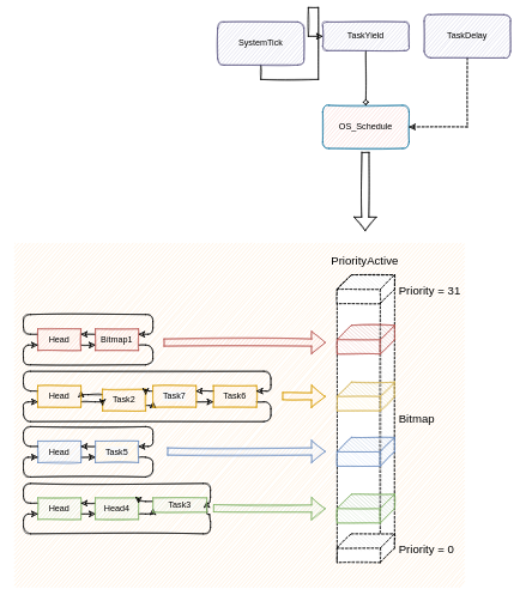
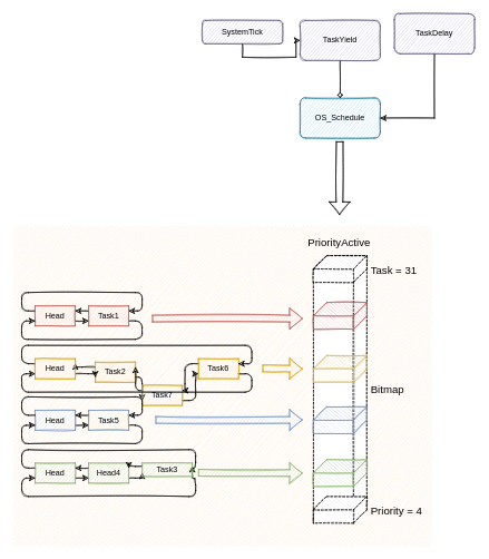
- <mxCell id="55" value="TaskYield" style="rounded=1;whiteSpace=wrap;html=1;sketch=1;fillStyle=auto;fillColor=#d0cee2;strokeColor=#56517e;" vertex="1" parent="1"><mxGeometry x="448" y="30" width="120" height="40" as="geometry" /></mxCell>
+ <mxCell id="55" value="TaskYield" style="rounded=1;whiteSpace=wrap;html=1;sketch=1;fillStyle=auto;fillColor=#d0cee2;strokeColor=#56517e;" vertex="1" parent="1"><mxGeometry x="448" y="30" width="120" height="60" as="geometry" /></mxCell>
- <mxCell id="53" value="SystemTick" style="rounded=1;whiteSpace=wrap;html=1;sketch=1;fillStyle=auto;fillColor=#d0cee2;strokeColor=#56517e;" vertex="1" parent="1"><mxGeometry x="302" y="30" width="120" height="60" as="geometry" /></mxCell>
+ <mxCell id="53" value="SystemTick" style="rounded=1;whiteSpace=wrap;html=1;sketch=1;fillStyle=auto;fillColor=#d0cee2;strokeColor=#56517e;" vertex="1" parent="1"><mxGeometry x="302" y="30" width="120" height="35" as="geometry" /></mxCell>
- <mxCell id="56" style="edgeStyle=orthogonalEdgeStyle;rounded=0;sketch=1;orthogonalLoop=1;jettySize=auto;html=1;exitX=0.5;exitY=1;exitDx=0;exitDy=0;entryX=1;entryY=0.5;entryDx=0;entryDy=0;dashed=1;" edge="1" parent="1" source="57" target="51"><mxGeometry relative="1" as="geometry" /></mxCell>
+ <mxCell id="56" style="edgeStyle=orthogonalEdgeStyle;rounded=0;sketch=1;orthogonalLoop=1;jettySize=auto;html=1;exitX=0.5;exitY=1;exitDx=0;exitDy=0;entryX=1;entryY=0.5;entryDx=0;entryDy=0;" edge="1" parent="1" source="57" target="51"><mxGeometry relative="1" as="geometry" /></mxCell>
- <mxCell id="51" value="OS_Schedule" style="rounded=1;whiteSpace=wrap;html=1;sketch=1;fillStyle=auto;fillColor=#f8cecc;strokeColor=#10739e;" vertex="1" parent="1"><mxGeometry x="448" y="146" width="120" height="60" as="geometry" /></mxCell>
+ <mxCell id="51" value="OS_Schedule" style="rounded=1;whiteSpace=wrap;html=1;sketch=1;fillStyle=auto;fillColor=#b1ddf0;strokeColor=#10739e;" vertex="1" parent="1"><mxGeometry x="448" y="146" width="120" height="60" as="geometry" /></mxCell>
- <mxCell id="49" value="Priority = 31" style="text;whiteSpace=wrap;html=1;fontSize=16;align=left;sketch=1;" parent="1" vertex="1"><mxGeometry x="552" y="387" width="120" height="30" as="geometry" /></mxCell>
+ <mxCell id="49" value="Task = 31" style="text;whiteSpace=wrap;html=1;fontSize=16;align=left;sketch=1;" parent="1" vertex="1"><mxGeometry x="552" y="387" width="120" height="30" as="geometry" /></mxCell>
- <mxCell id="8" value="Bitmap1" style="whiteSpace=wrap;html=1;fillColor=#f8cecc;strokeColor=#b85450;sketch=1;" parent="1" vertex="1"><mxGeometry x="132" y="457" width="60" height="30" as="geometry" /></mxCell>
+ <mxCell id="8" value="Task1" style="whiteSpace=wrap;html=1;fillColor=#f8cecc;strokeColor=#b85450;sketch=1;" parent="1" vertex="1"><mxGeometry x="132" y="457" width="60" height="30" as="geometry" /></mxCell>
- <mxCell id="14" value="&lt;span style=&quot;color: rgb(0 , 0 , 0) ; font-family: &amp;#34;helvetica&amp;#34; ; font-size: 12px ; font-style: normal ; font-weight: 400 ; letter-spacing: normal ; text-align: center ; text-indent: 0px ; text-transform: none ; word-spacing: 0px ; background-color: rgb(248 , 249 , 250) ; display: inline ; float: none&quot;&gt;Task7&lt;/span&gt;&lt;br&gt;" style="whiteSpace=wrap;html=1;fillColor=#ffe6cc;strokeColor=#d79b00;sketch=1;" parent="1" vertex="1"><mxGeometry x="212" y="536" width="60" height="30" as="geometry" /></mxCell>
+ <mxCell id="14" value="&lt;span style=&quot;color: rgb(0 , 0 , 0) ; font-family: &amp;#34;helvetica&amp;#34; ; font-size: 12px ; font-style: normal ; font-weight: 400 ; letter-spacing: normal ; text-align: center ; text-indent: 0px ; text-transform: none ; word-spacing: 0px ; background-color: rgb(248 , 249 , 250) ; display: inline ; float: none&quot;&gt;Task7&lt;/span&gt;&lt;br&gt;" style="whiteSpace=wrap;html=1;fillColor=#ffe6cc;strokeColor=#d79b00;sketch=1;" parent="1" vertex="1"><mxGeometry x="212" y="576" width="60" height="30" as="geometry" /></mxCell>
- <mxCell id="50" value="Priority = 0" style="text;whiteSpace=wrap;html=1;fontSize=16;align=left;sketch=1;" parent="1" vertex="1"><mxGeometry x="552" y="747" width="120" height="30" as="geometry" /></mxCell>
+ <mxCell id="50" value="Priority = 4" style="text;whiteSpace=wrap;html=1;fontSize=16;align=left;sketch=1;" parent="1" vertex="1"><mxGeometry x="552" y="747" width="120" height="30" as="geometry" /></mxCell>
